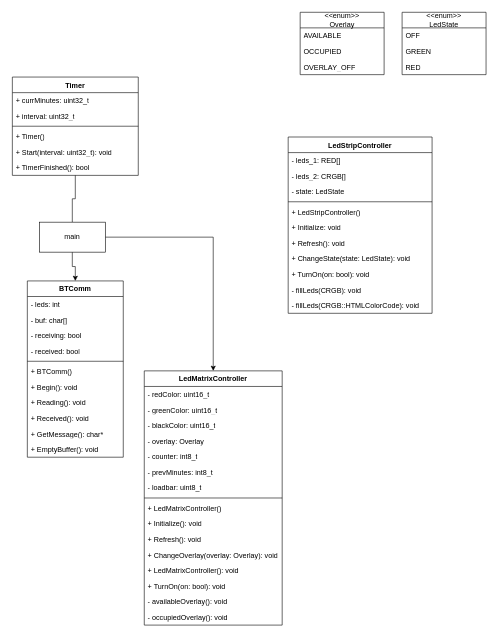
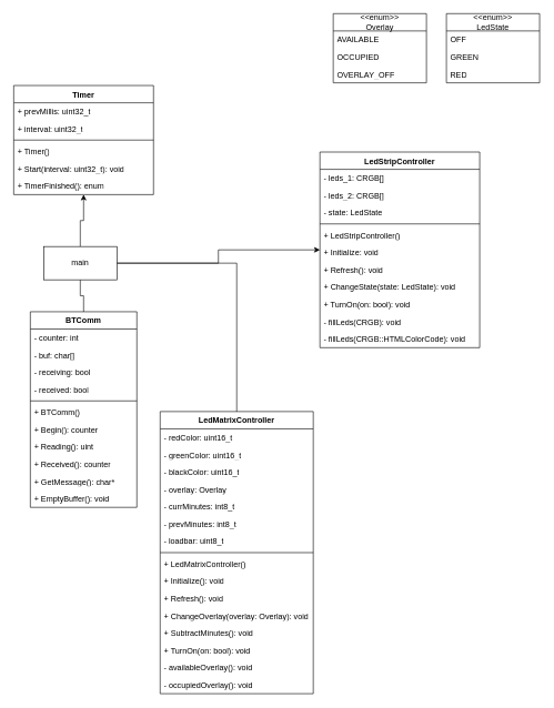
- <mxCell id="52" value="+ currMinutes: uint32_t" style="text;strokeColor=none;fillColor=none;align=left;verticalAlign=top;spacingLeft=4;spacingRight=4;overflow=hidden;rotatable=0;points=[[0,0.5],[1,0.5]];portConstraint=eastwest;whiteSpace=wrap;html=1;" vertex="1" parent="51"><mxGeometry y="26" width="210" height="26" as="geometry" /></mxCell>
+ <mxCell id="52" value="+ prevMillis: uint32_t" style="text;strokeColor=none;fillColor=none;align=left;verticalAlign=top;spacingLeft=4;spacingRight=4;overflow=hidden;rotatable=0;points=[[0,0.5],[1,0.5]];portConstraint=eastwest;whiteSpace=wrap;html=1;" vertex="1" parent="51"><mxGeometry y="26" width="210" height="26" as="geometry" /></mxCell>
- <mxCell id="36" value="- leds_1: RED[]" style="text;strokeColor=none;fillColor=none;align=left;verticalAlign=top;spacingLeft=4;spacingRight=4;overflow=hidden;rotatable=0;points=[[0,0.5],[1,0.5]];portConstraint=eastwest;whiteSpace=wrap;html=1;" vertex="1" parent="35"><mxGeometry y="26" width="240" height="26" as="geometry" /></mxCell>
+ <mxCell id="36" value="- leds_1: CRGB[]" style="text;strokeColor=none;fillColor=none;align=left;verticalAlign=top;spacingLeft=4;spacingRight=4;overflow=hidden;rotatable=0;points=[[0,0.5],[1,0.5]];portConstraint=eastwest;whiteSpace=wrap;html=1;" vertex="1" parent="35"><mxGeometry y="26" width="240" height="26" as="geometry" /></mxCell>
- <mxCell id="57" value="+ TimerFinished(): bool" style="text;strokeColor=none;fillColor=none;align=left;verticalAlign=top;spacingLeft=4;spacingRight=4;overflow=hidden;rotatable=0;points=[[0,0.5],[1,0.5]];portConstraint=eastwest;whiteSpace=wrap;html=1;" vertex="1" parent="51"><mxGeometry y="138" width="210" height="26" as="geometry" /></mxCell>
+ <mxCell id="57" value="+ TimerFinished(): enum" style="text;strokeColor=none;fillColor=none;align=left;verticalAlign=top;spacingLeft=4;spacingRight=4;overflow=hidden;rotatable=0;points=[[0,0.5],[1,0.5]];portConstraint=eastwest;whiteSpace=wrap;html=1;" vertex="1" parent="51"><mxGeometry y="138" width="210" height="26" as="geometry" /></mxCell>
- <mxCell id="59" style="edgeStyle=orthogonalEdgeStyle;rounded=0;orthogonalLoop=1;jettySize=auto;html=1;exitX=0.5;exitY=0;exitDx=0;exitDy=0;endArrow=none;" edge="1" parent="1" source="62" target="51"><mxGeometry relative="1" as="geometry" /></mxCell>
+ <mxCell id="59" style="edgeStyle=orthogonalEdgeStyle;rounded=0;orthogonalLoop=1;jettySize=auto;html=1;exitX=0.5;exitY=0;exitDx=0;exitDy=0;" edge="1" parent="1" source="62" target="51"><mxGeometry relative="1" as="geometry" /></mxCell>
+ <mxCell id="58" style="edgeStyle=orthogonalEdgeStyle;rounded=0;orthogonalLoop=1;jettySize=auto;html=1;exitX=1;exitY=0.5;exitDx=0;exitDy=0;" edge="1" parent="1" source="62" target="35"><mxGeometry relative="1" as="geometry" /></mxCell>
- <mxCell id="60" style="edgeStyle=orthogonalEdgeStyle;rounded=0;orthogonalLoop=1;jettySize=auto;html=1;exitX=0.5;exitY=1;exitDx=0;exitDy=0;" edge="1" parent="1" source="62" target="2"><mxGeometry relative="1" as="geometry" /></mxCell>
+ <mxCell id="60" style="edgeStyle=orthogonalEdgeStyle;rounded=0;orthogonalLoop=1;jettySize=auto;html=1;exitX=0.5;exitY=1;exitDx=0;exitDy=0;endArrow=none;" edge="1" parent="1" source="62" target="2"><mxGeometry relative="1" as="geometry" /></mxCell>
- <mxCell id="3" value="- leds: int" style="text;strokeColor=none;fillColor=none;align=left;verticalAlign=top;spacingLeft=4;spacingRight=4;overflow=hidden;rotatable=0;points=[[0,0.5],[1,0.5]];portConstraint=eastwest;whiteSpace=wrap;html=1;" vertex="1" parent="2"><mxGeometry y="26" width="160" height="26" as="geometry" /></mxCell>
+ <mxCell id="3" value="- counter: int" style="text;strokeColor=none;fillColor=none;align=left;verticalAlign=top;spacingLeft=4;spacingRight=4;overflow=hidden;rotatable=0;points=[[0,0.5],[1,0.5]];portConstraint=eastwest;whiteSpace=wrap;html=1;" vertex="1" parent="2"><mxGeometry y="26" width="160" height="26" as="geometry" /></mxCell>
- <mxCell id="61" style="edgeStyle=orthogonalEdgeStyle;rounded=0;orthogonalLoop=1;jettySize=auto;html=1;exitX=1;exitY=0.5;exitDx=0;exitDy=0;" edge="1" parent="1" source="62" target="14"><mxGeometry relative="1" as="geometry" /></mxCell>
+ <mxCell id="61" style="edgeStyle=orthogonalEdgeStyle;rounded=0;orthogonalLoop=1;jettySize=auto;html=1;exitX=1;exitY=0.5;exitDx=0;exitDy=0;endArrow=none;" edge="1" parent="1" source="62" target="14"><mxGeometry relative="1" as="geometry" /></mxCell>
- <mxCell id="9" value="+ Begin(): void" style="text;strokeColor=none;fillColor=none;align=left;verticalAlign=top;spacingLeft=4;spacingRight=4;overflow=hidden;rotatable=0;points=[[0,0.5],[1,0.5]];portConstraint=eastwest;whiteSpace=wrap;html=1;" vertex="1" parent="2"><mxGeometry y="164" width="160" height="26" as="geometry" /></mxCell>
+ <mxCell id="9" value="+ Begin(): counter" style="text;strokeColor=none;fillColor=none;align=left;verticalAlign=top;spacingLeft=4;spacingRight=4;overflow=hidden;rotatable=0;points=[[0,0.5],[1,0.5]];portConstraint=eastwest;whiteSpace=wrap;html=1;" vertex="1" parent="2"><mxGeometry y="164" width="160" height="26" as="geometry" /></mxCell>
- <mxCell id="10" value="+ Reading(): void" style="text;strokeColor=none;fillColor=none;align=left;verticalAlign=top;spacingLeft=4;spacingRight=4;overflow=hidden;rotatable=0;points=[[0,0.5],[1,0.5]];portConstraint=eastwest;whiteSpace=wrap;html=1;" vertex="1" parent="2"><mxGeometry y="190" width="160" height="26" as="geometry" /></mxCell>
+ <mxCell id="10" value="+ Reading(): uint" style="text;strokeColor=none;fillColor=none;align=left;verticalAlign=top;spacingLeft=4;spacingRight=4;overflow=hidden;rotatable=0;points=[[0,0.5],[1,0.5]];portConstraint=eastwest;whiteSpace=wrap;html=1;" vertex="1" parent="2"><mxGeometry y="190" width="160" height="26" as="geometry" /></mxCell>
- <mxCell id="11" value="+ Received(): void" style="text;strokeColor=none;fillColor=none;align=left;verticalAlign=top;spacingLeft=4;spacingRight=4;overflow=hidden;rotatable=0;points=[[0,0.5],[1,0.5]];portConstraint=eastwest;whiteSpace=wrap;html=1;" vertex="1" parent="2"><mxGeometry y="216" width="160" height="26" as="geometry" /></mxCell>
+ <mxCell id="11" value="+ Received(): counter" style="text;strokeColor=none;fillColor=none;align=left;verticalAlign=top;spacingLeft=4;spacingRight=4;overflow=hidden;rotatable=0;points=[[0,0.5],[1,0.5]];portConstraint=eastwest;whiteSpace=wrap;html=1;" vertex="1" parent="2"><mxGeometry y="216" width="160" height="26" as="geometry" /></mxCell>
- <mxCell id="19" value="- counter: int8_t" style="text;strokeColor=none;fillColor=none;align=left;verticalAlign=top;spacingLeft=4;spacingRight=4;overflow=hidden;rotatable=0;points=[[0,0.5],[1,0.5]];portConstraint=eastwest;whiteSpace=wrap;html=1;" vertex="1" parent="14"><mxGeometry y="130" width="230" height="26" as="geometry" /></mxCell>
+ <mxCell id="19" value="- currMinutes: int8_t" style="text;strokeColor=none;fillColor=none;align=left;verticalAlign=top;spacingLeft=4;spacingRight=4;overflow=hidden;rotatable=0;points=[[0,0.5],[1,0.5]];portConstraint=eastwest;whiteSpace=wrap;html=1;" vertex="1" parent="14"><mxGeometry y="130" width="230" height="26" as="geometry" /></mxCell>
- <mxCell id="27" value="+ LedMatrixController(): void" style="text;strokeColor=none;fillColor=none;align=left;verticalAlign=top;spacingLeft=4;spacingRight=4;overflow=hidden;rotatable=0;points=[[0,0.5],[1,0.5]];portConstraint=eastwest;whiteSpace=wrap;html=1;" vertex="1" parent="14"><mxGeometry y="320" width="230" height="26" as="geometry" /></mxCell>
+ <mxCell id="27" value="+ SubtractMinutes(): void" style="text;strokeColor=none;fillColor=none;align=left;verticalAlign=top;spacingLeft=4;spacingRight=4;overflow=hidden;rotatable=0;points=[[0,0.5],[1,0.5]];portConstraint=eastwest;whiteSpace=wrap;html=1;" vertex="1" parent="14"><mxGeometry y="320" width="230" height="26" as="geometry" /></mxCell>
